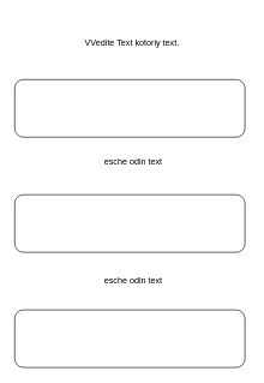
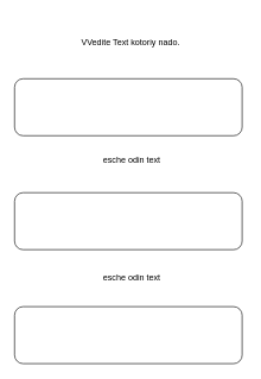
- <mxCell id="5" value="VVedite Text kotoriy text.&amp;nbsp;" style="text;html=1;strokeColor=none;fillColor=none;align=center;verticalAlign=middle;whiteSpace=wrap;rounded=0;" vertex="1" parent="1"><mxGeometry x="25" y="20" width="320" height="80" as="geometry" /></mxCell>
+ <mxCell id="5" value="VVedite Text kotoriy nado.&amp;nbsp;" style="text;html=1;strokeColor=none;fillColor=none;align=center;verticalAlign=middle;whiteSpace=wrap;rounded=0;" vertex="1" parent="1"><mxGeometry x="25" y="20" width="320" height="80" as="geometry" /></mxCell>
